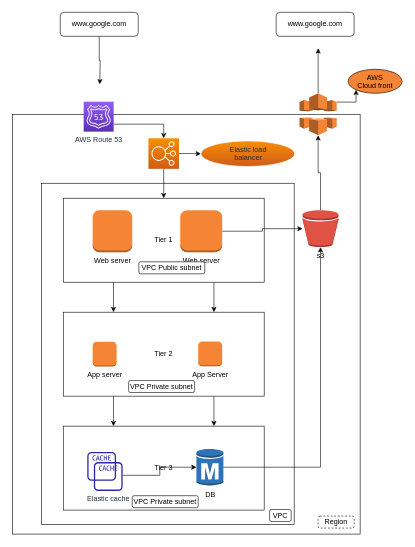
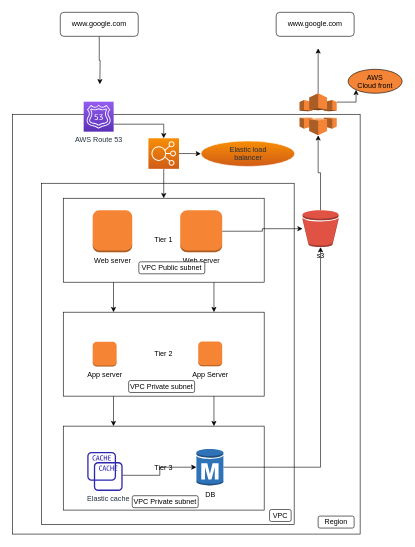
- <mxCell id="38" value="Region" style="rounded=1;whiteSpace=wrap;html=1;dashed=1;" vertex="1" parent="1"><mxGeometry x="530" y="860" width="60" height="20" as="geometry" /></mxCell>
+ <mxCell id="38" value="Region" style="rounded=1;whiteSpace=wrap;html=1;" vertex="1" parent="1"><mxGeometry x="530" y="860" width="60" height="20" as="geometry" /></mxCell>
